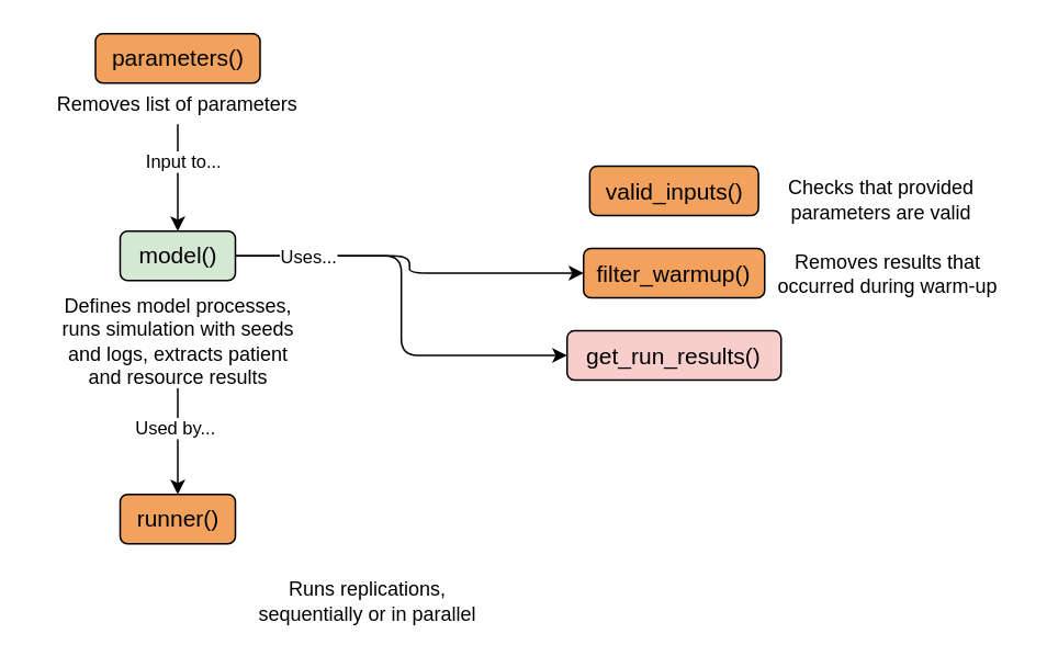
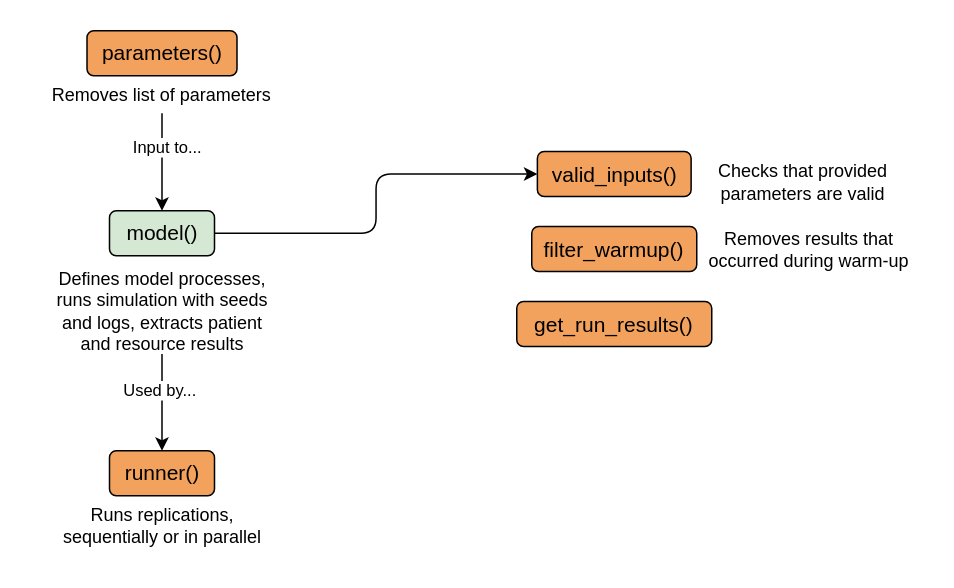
- <mxCell id="6" style="edgeStyle=orthogonalEdgeStyle;rounded=1;orthogonalLoop=1;jettySize=auto;html=1;exitX=1;exitY=0.5;exitDx=0;exitDy=0;curved=0;" edge="1" parent="1" source="9" target="15"><mxGeometry relative="1" as="geometry" /></mxCell>
+ <mxCell id="6" style="edgeStyle=orthogonalEdgeStyle;rounded=1;orthogonalLoop=1;jettySize=auto;html=1;exitX=1;exitY=0.5;exitDx=0;exitDy=0;entryX=0;entryY=0.5;entryDx=0;entryDy=0;curved=0;" edge="1" parent="1" source="9" target="13"><mxGeometry relative="1" as="geometry" /></mxCell>
- <mxCell id="7" style="edgeStyle=orthogonalEdgeStyle;rounded=1;orthogonalLoop=1;jettySize=auto;html=1;exitX=1;exitY=0.5;exitDx=0;exitDy=0;entryX=0;entryY=0.5;entryDx=0;entryDy=0;curved=0;" edge="1" parent="1" source="9" target="17"><mxGeometry relative="1" as="geometry" /></mxCell>
- <mxCell id="8" value="Uses..." style="edgeLabel;html=1;align=center;verticalAlign=middle;resizable=0;points=[];" vertex="1" connectable="0" parent="7"><mxGeometry x="-0.664" relative="1" as="geometry"><mxPoint as="offset" /></mxGeometry></mxCell>
- <mxCell id="17" value="&lt;span style=&quot;font-size: 14px;&quot;&gt;get_run_results()&lt;/span&gt;" style="rounded=1;whiteSpace=wrap;html=1;fillColor=#f8cecc;" vertex="1" parent="1"><mxGeometry x="344" y="200.5" width="130" height="30" as="geometry" /></mxCell>
+ <mxCell id="17" value="&lt;span style=&quot;font-size: 14px;&quot;&gt;get_run_results()&lt;/span&gt;" style="rounded=1;whiteSpace=wrap;html=1;fillColor=#F2A25C;" vertex="1" parent="1"><mxGeometry x="344" y="200.5" width="130" height="30" as="geometry" /></mxCell>
- <mxCell id="19" value="Runs replications, sequentially or in parallel" style="text;html=1;align=center;verticalAlign=middle;whiteSpace=wrap;rounded=1;" vertex="1" parent="1"><mxGeometry x="147.5" y="345" width="150" height="40" as="geometry" /></mxCell>
+ <mxCell id="19" value="Runs replications, sequentially or in parallel" style="text;html=1;align=center;verticalAlign=middle;whiteSpace=wrap;rounded=1;" vertex="1" parent="1"><mxGeometry x="32.5" y="330" width="150" height="40" as="geometry" /></mxCell>
